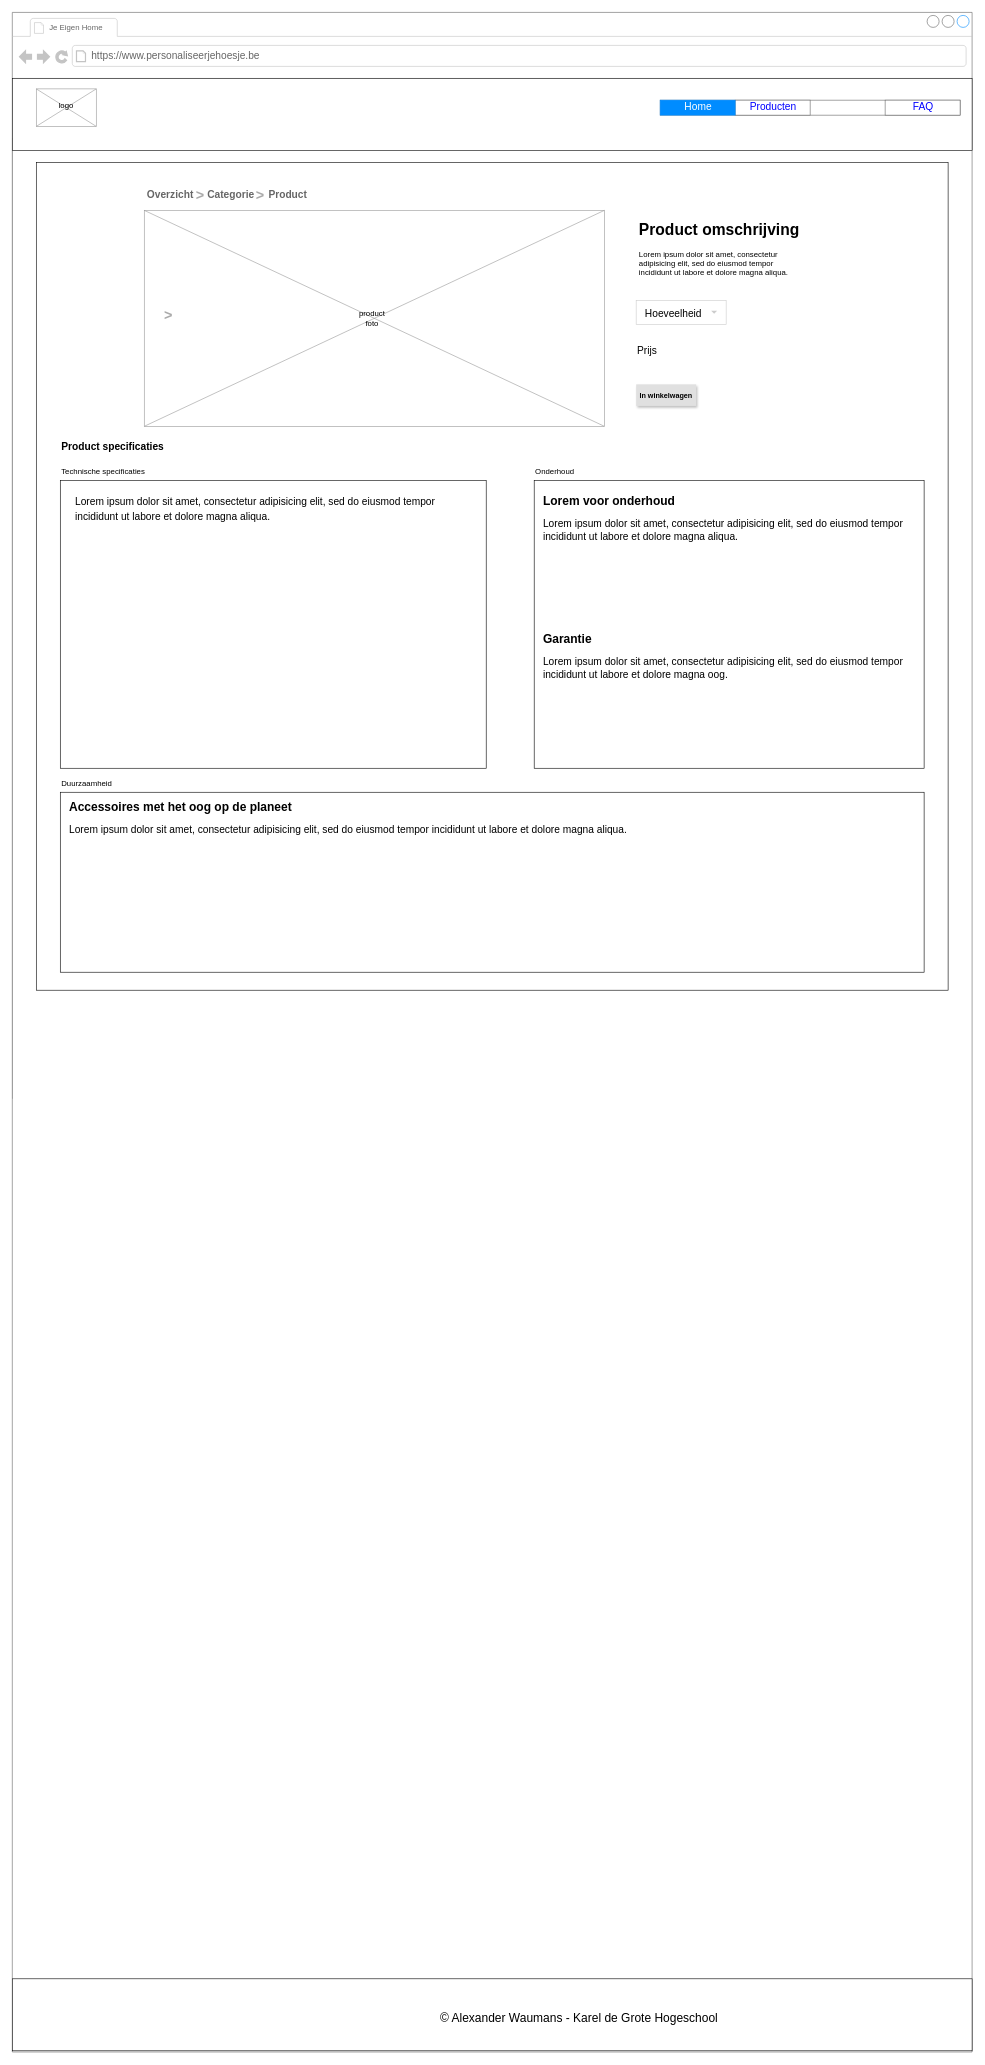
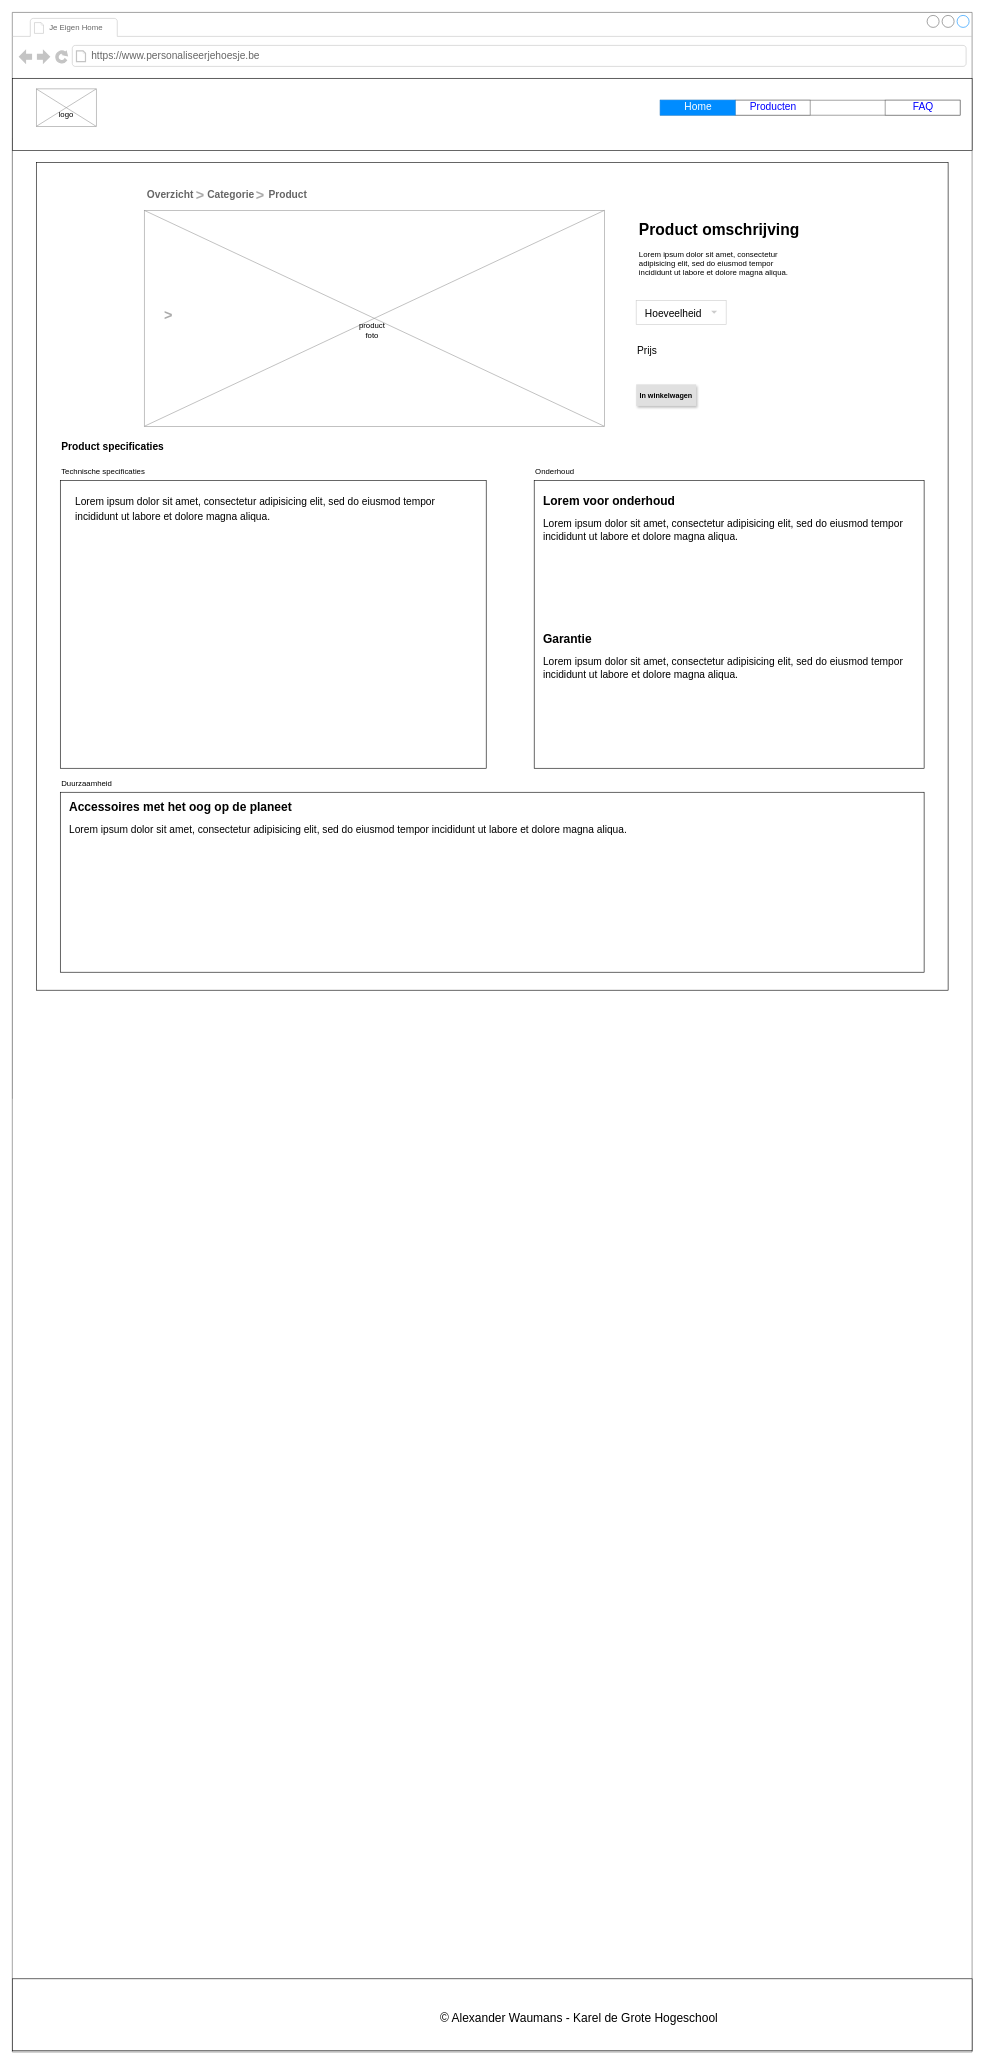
- <mxCell id="14" value="logo" style="text;html=1;strokeColor=none;fillColor=none;align=center;verticalAlign=middle;whiteSpace=wrap;rounded=0;fontSize=13;" parent="3" vertex="1"><mxGeometry x="60" y="140" width="60" height="30" as="geometry" /></mxCell>
+ <mxCell id="14" value="logo" style="text;html=1;strokeColor=none;fillColor=none;align=center;verticalAlign=middle;whiteSpace=wrap;rounded=0;fontSize=13;" parent="3" vertex="1"><mxGeometry x="60" y="155" width="60" height="30" as="geometry" /></mxCell>
- <mxCell id="17" value="product&lt;br&gt;foto" style="text;html=1;strokeColor=none;fillColor=none;align=center;verticalAlign=middle;whiteSpace=wrap;rounded=0;fontSize=13;" parent="3" vertex="1"><mxGeometry x="570" y="495" width="60" height="30" as="geometry" /></mxCell>
+ <mxCell id="17" value="product&lt;br&gt;foto" style="text;html=1;strokeColor=none;fillColor=none;align=center;verticalAlign=middle;whiteSpace=wrap;rounded=0;fontSize=13;" parent="3" vertex="1"><mxGeometry x="570" y="515" width="60" height="30" as="geometry" /></mxCell>
- <mxCell id="32" value="&lt;h1 style=&quot;font-size: 20px;&quot;&gt;Garantie&lt;/h1&gt;&lt;p&gt;Lorem ipsum dolor sit amet, consectetur adipisicing elit, sed do eiusmod tempor incididunt ut labore et dolore magna oog.&lt;/p&gt;" style="text;html=1;strokeColor=none;fillColor=none;spacing=5;spacingTop=-20;whiteSpace=wrap;overflow=hidden;rounded=0;fontSize=17;" parent="3" vertex="1"><mxGeometry x="880" y="1030" width="610" height="220" as="geometry" /></mxCell>
+ <mxCell id="32" value="&lt;h1 style=&quot;font-size: 20px;&quot;&gt;Garantie&lt;/h1&gt;&lt;p&gt;Lorem ipsum dolor sit amet, consectetur adipisicing elit, sed do eiusmod tempor incididunt ut labore et dolore magna aliqua.&lt;/p&gt;" style="text;html=1;strokeColor=none;fillColor=none;spacing=5;spacingTop=-20;whiteSpace=wrap;overflow=hidden;rounded=0;fontSize=17;" parent="3" vertex="1"><mxGeometry x="880" y="1030" width="610" height="220" as="geometry" /></mxCell>
